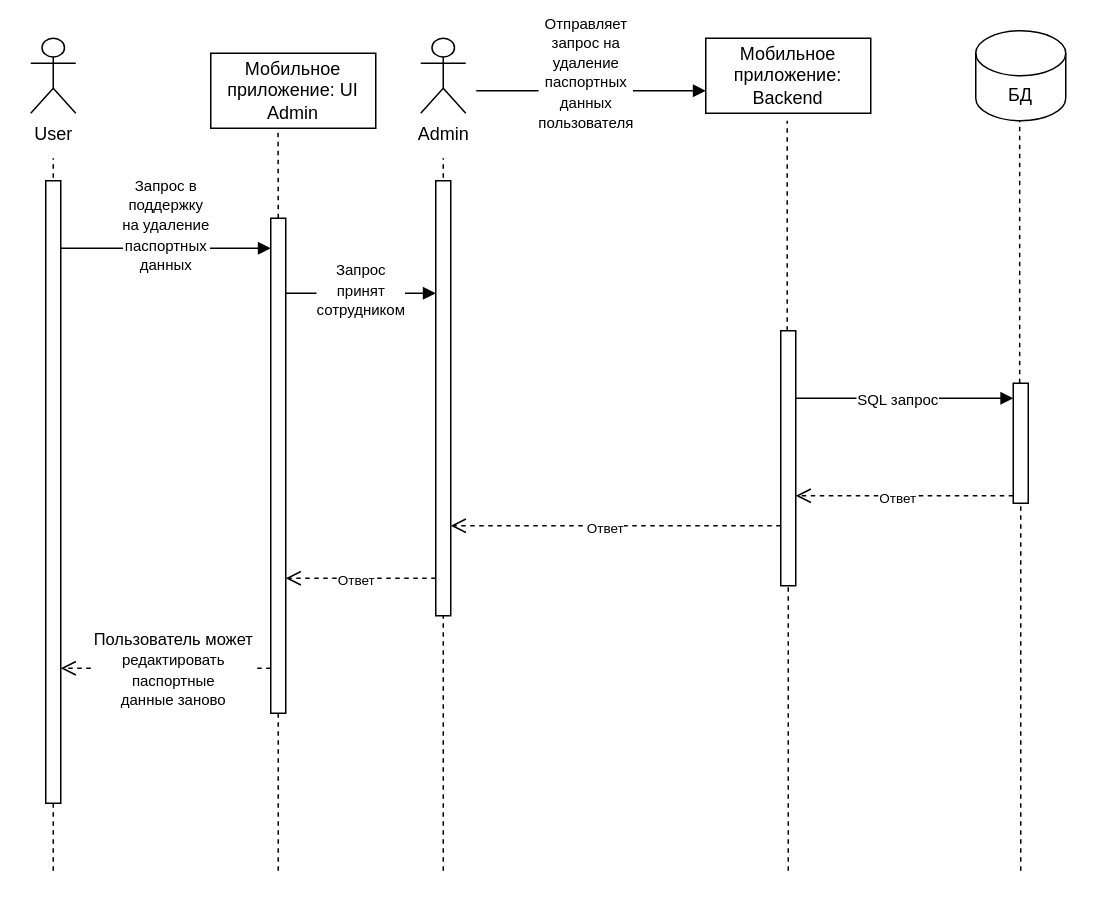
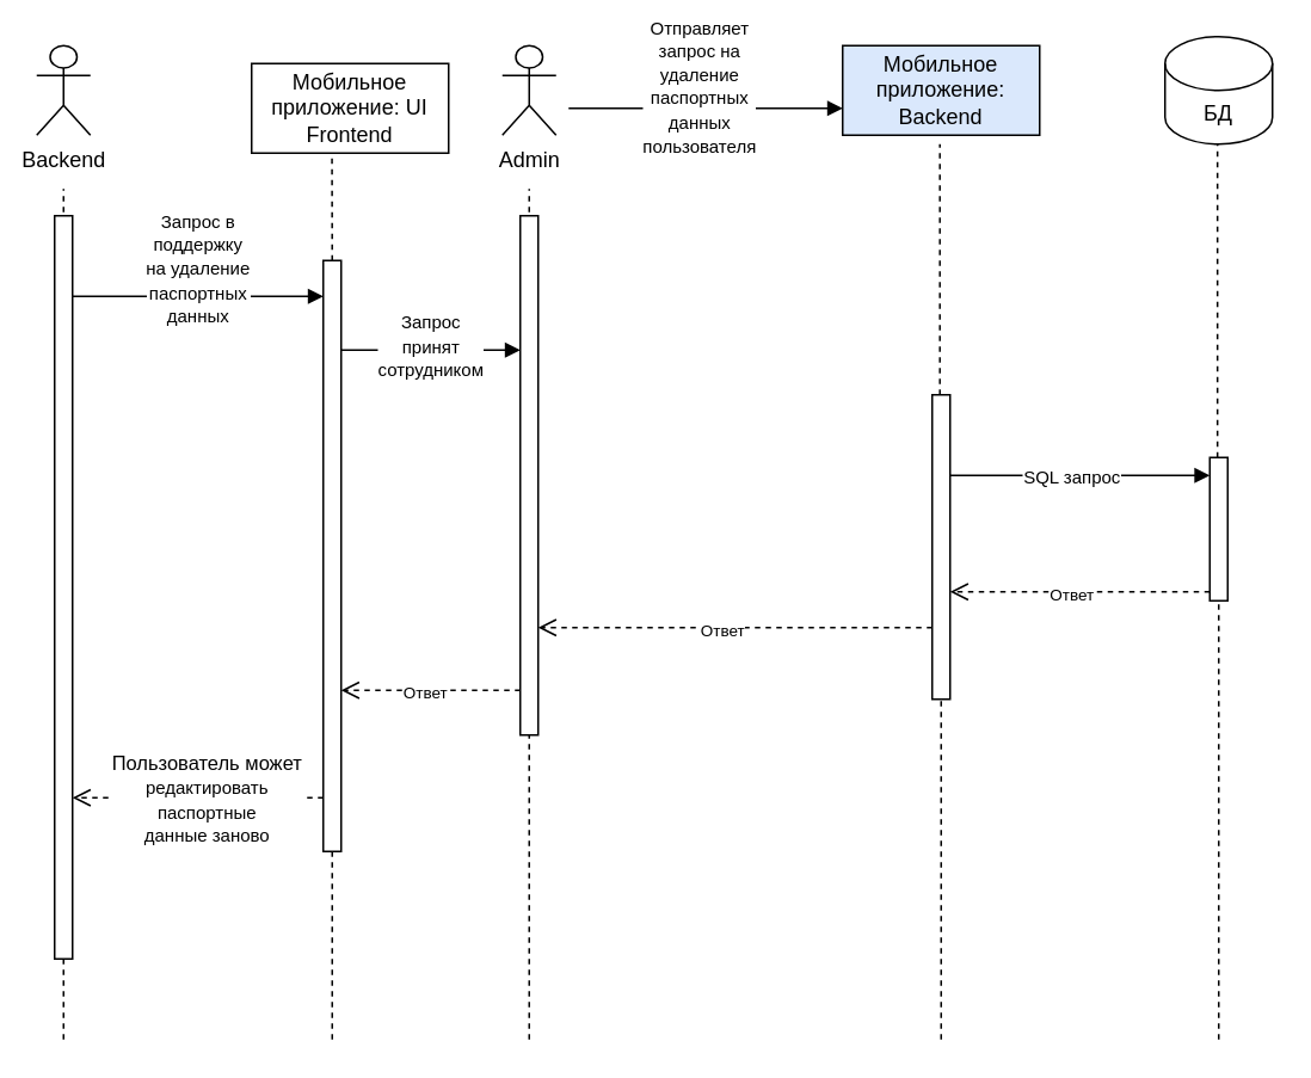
- <mxCell id="3" value="Мобильное&lt;br&gt;приложение:&lt;br&gt;Backend" style="html=1;whiteSpace=wrap;" vertex="1" parent="1"><mxGeometry x="470" y="25" width="110" height="50" as="geometry" /></mxCell>
+ <mxCell id="3" value="Мобильное&lt;br&gt;приложение:&lt;br&gt;Backend" style="html=1;whiteSpace=wrap;fillColor=#dae8fc;" vertex="1" parent="1"><mxGeometry x="470" y="25" width="110" height="50" as="geometry" /></mxCell>
- <mxCell id="4" value="Мобильное&lt;br&gt;приложение: UI&lt;br&gt;Admin" style="html=1;whiteSpace=wrap;" vertex="1" parent="1"><mxGeometry x="140" y="35" width="110" height="50" as="geometry" /></mxCell>
+ <mxCell id="4" value="Мобильное&lt;br&gt;приложение: UI&lt;br&gt;Frontend" style="html=1;whiteSpace=wrap;" vertex="1" parent="1"><mxGeometry x="140" y="35" width="110" height="50" as="geometry" /></mxCell>
- <mxCell id="2" value="User" style="shape=umlActor;verticalLabelPosition=bottom;verticalAlign=top;html=1;outlineConnect=0;" vertex="1" parent="1"><mxGeometry x="20" y="25" width="30" height="50" as="geometry" /></mxCell>
+ <mxCell id="2" value="Backend" style="shape=umlActor;verticalLabelPosition=bottom;verticalAlign=top;html=1;outlineConnect=0;" vertex="1" parent="1"><mxGeometry x="20" y="25" width="30" height="50" as="geometry" /></mxCell>
